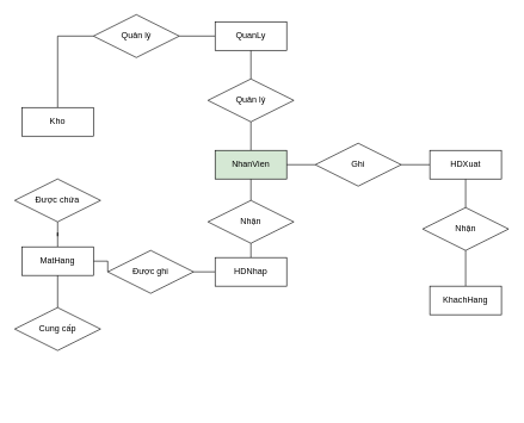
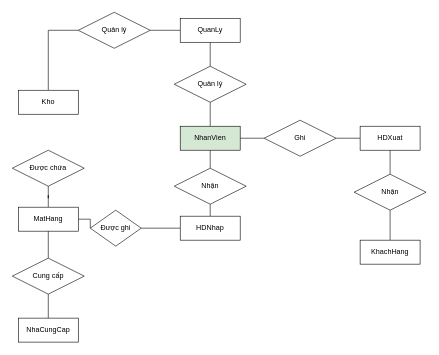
- <mxCell id="24" value="Được ghi" style="shape=rhombus;perimeter=rhombusPerimeter;whiteSpace=wrap;html=1;align=center;" vertex="1" parent="1"><mxGeometry x="150" y="350" width="120" height="60" as="geometry" /></mxCell>
+ <mxCell id="24" value="Được ghi" style="shape=rhombus;perimeter=rhombusPerimeter;whiteSpace=wrap;html=1;align=center;" vertex="1" parent="1"><mxGeometry x="150" y="350" width="85" height="60" as="geometry" /></mxCell>
+ <mxCell id="2" style="edgeStyle=orthogonalEdgeStyle;rounded=0;orthogonalLoop=1;jettySize=auto;html=1;endArrow=none;endFill=0;" edge="1" parent="1" source="4" target="26"><mxGeometry relative="1" as="geometry"><mxPoint x="80" y="310" as="targetPoint" /></mxGeometry></mxCell>
+ <mxCell id="4" value="NhaCungCap" style="whiteSpace=wrap;html=1;align=center;" vertex="1" parent="1"><mxGeometry x="30" y="530" width="100" height="40" as="geometry" /></mxCell>
